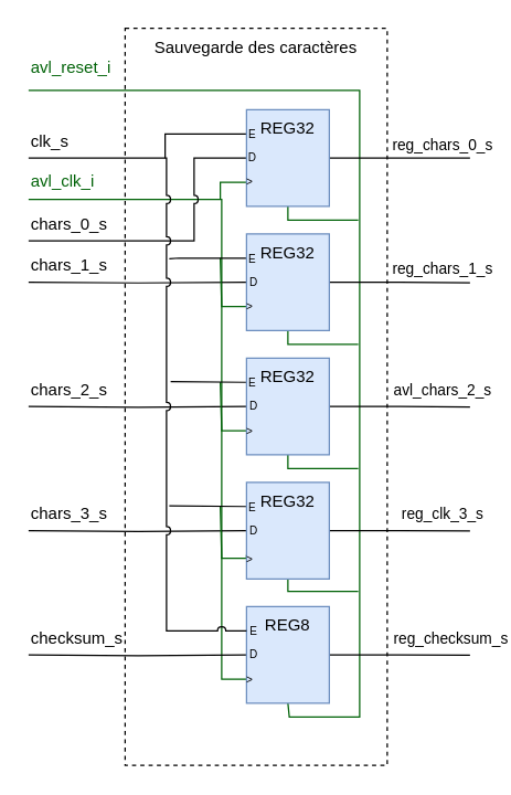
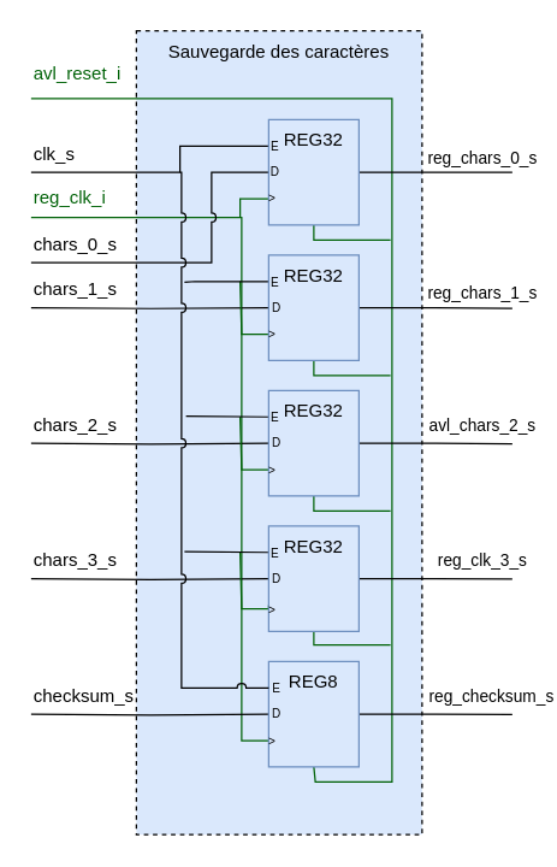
- <mxCell id="2" value="Sauvegarde des caractères" style="rounded=0;whiteSpace=wrap;html=1;verticalAlign=top;dashed=1;" vertex="1" parent="1"><mxGeometry x="90" y="20" width="190" height="534" as="geometry" /></mxCell>
+ <mxCell id="2" value="Sauvegarde des caractères" style="rounded=0;whiteSpace=wrap;html=1;verticalAlign=top;dashed=1;fillColor=#dae8fc;" vertex="1" parent="1"><mxGeometry x="90" y="20" width="190" height="534" as="geometry" /></mxCell>
- <mxCell id="4" value="avl_clk_i" style="text;strokeColor=none;align=left;fillColor=none;html=1;verticalAlign=middle;whiteSpace=wrap;rounded=0;fontColor=#026309;" vertex="1" parent="1"><mxGeometry x="20" y="116" width="70" height="30" as="geometry" /></mxCell>
+ <mxCell id="4" value="reg_clk_i" style="text;strokeColor=none;align=left;fillColor=none;html=1;verticalAlign=middle;whiteSpace=wrap;rounded=0;fontColor=#026309;" vertex="1" parent="1"><mxGeometry x="20" y="116" width="70" height="30" as="geometry" /></mxCell>
